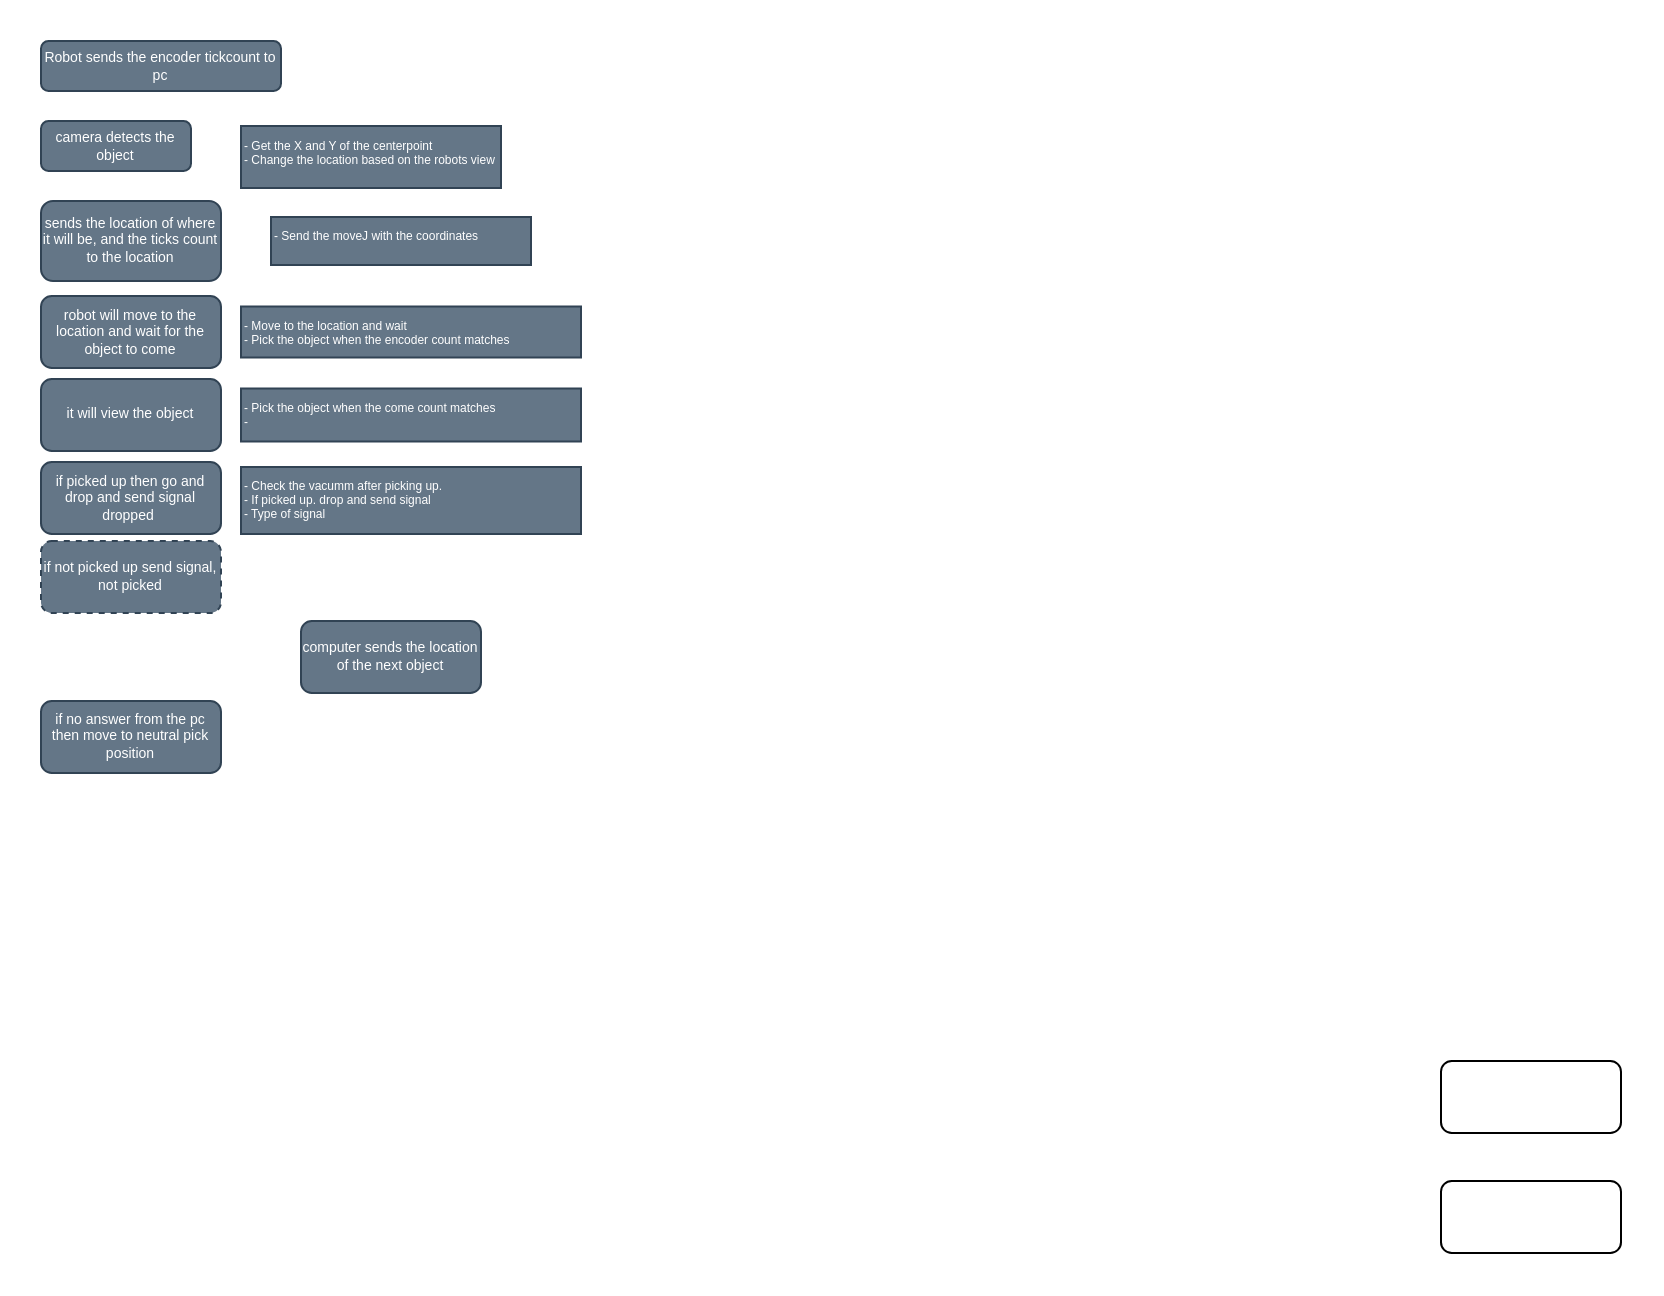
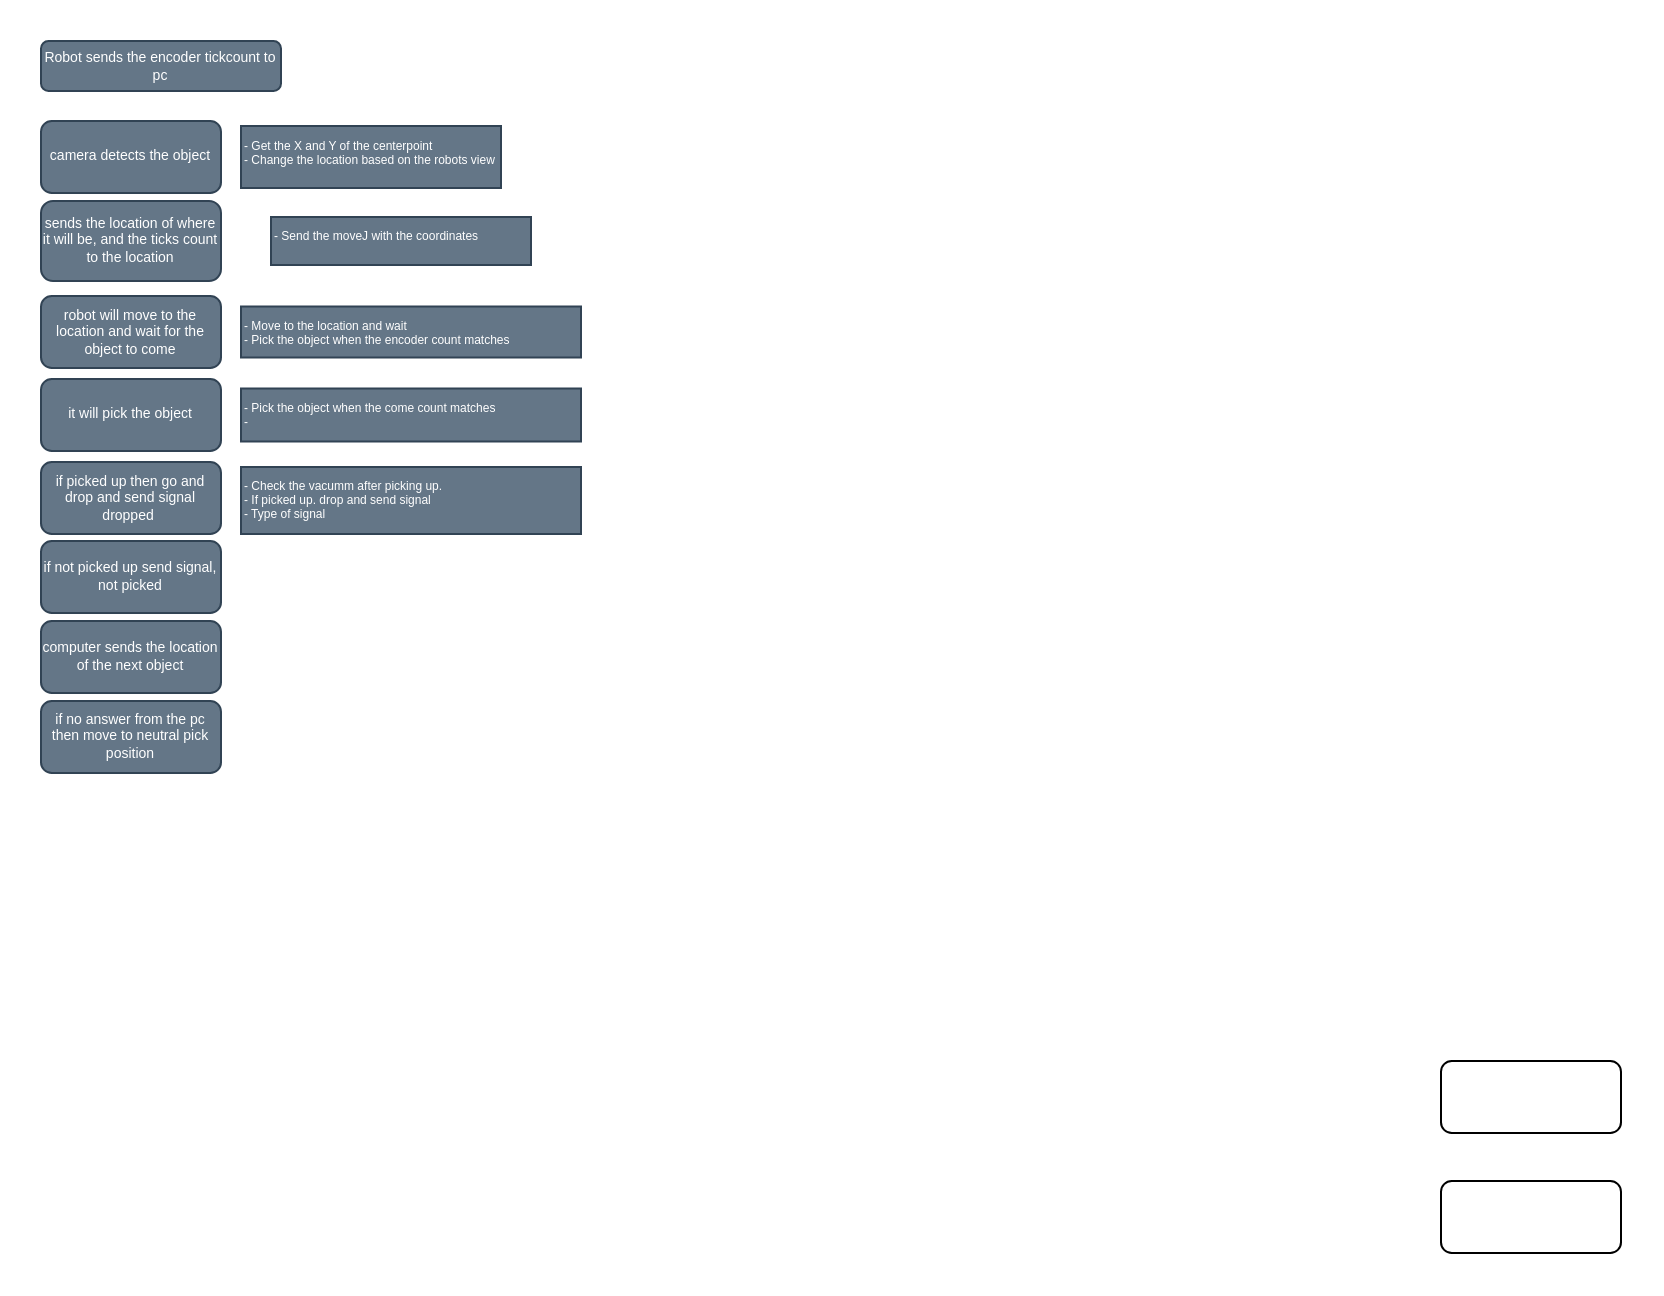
- <mxCell id="2" value="camera detects the object" style="rounded=1;whiteSpace=wrap;html=1;fontSize=7;fillColor=#647687;strokeColor=#314354;fontColor=#ffffff;" parent="1" vertex="1"><mxGeometry x="20" y="60" width="75" height="25" as="geometry" /></mxCell>
+ <mxCell id="2" value="camera detects the object" style="rounded=1;whiteSpace=wrap;html=1;fontSize=7;fillColor=#647687;strokeColor=#314354;fontColor=#ffffff;" parent="1" vertex="1"><mxGeometry x="20" y="60" width="90" height="36" as="geometry" /></mxCell>
- <mxCell id="10" value="it will view the object" style="rounded=1;whiteSpace=wrap;html=1;fontSize=7;fillColor=#647687;strokeColor=#314354;fontColor=#ffffff;" parent="1" vertex="1"><mxGeometry x="20" y="189" width="90" height="36" as="geometry" /></mxCell>
+ <mxCell id="10" value="it will pick the object" style="rounded=1;whiteSpace=wrap;html=1;fontSize=7;fillColor=#647687;strokeColor=#314354;fontColor=#ffffff;" parent="1" vertex="1"><mxGeometry x="20" y="189" width="90" height="36" as="geometry" /></mxCell>
- <mxCell id="11" value="&lt;div style=&quot;font-size: 7px;&quot;&gt;if not picked up send signal, not picked &lt;br style=&quot;font-size: 7px;&quot;&gt;&lt;/div&gt;" style="rounded=1;whiteSpace=wrap;html=1;fontSize=7;fillColor=#647687;strokeColor=#314354;fontColor=#ffffff;dashed=1;" parent="1" vertex="1"><mxGeometry x="20" y="270" width="90" height="36" as="geometry" /></mxCell>
+ <mxCell id="11" value="&lt;div style=&quot;font-size: 7px;&quot;&gt;if not picked up send signal, not picked &lt;br style=&quot;font-size: 7px;&quot;&gt;&lt;/div&gt;" style="rounded=1;whiteSpace=wrap;html=1;fontSize=7;fillColor=#647687;strokeColor=#314354;fontColor=#ffffff;" parent="1" vertex="1"><mxGeometry x="20" y="270" width="90" height="36" as="geometry" /></mxCell>
- <mxCell id="9" value="computer sends the location of the next object " style="rounded=1;whiteSpace=wrap;html=1;fontSize=7;fillColor=#647687;strokeColor=#314354;fontColor=#ffffff;" parent="1" vertex="1"><mxGeometry x="150" y="310" width="90" height="36" as="geometry" /></mxCell>
+ <mxCell id="9" value="computer sends the location of the next object " style="rounded=1;whiteSpace=wrap;html=1;fontSize=7;fillColor=#647687;strokeColor=#314354;fontColor=#ffffff;" parent="1" vertex="1"><mxGeometry x="20" y="310" width="90" height="36" as="geometry" /></mxCell>
